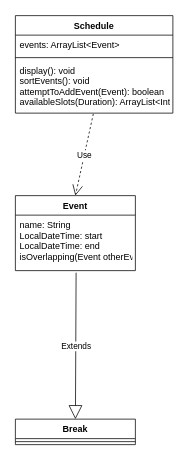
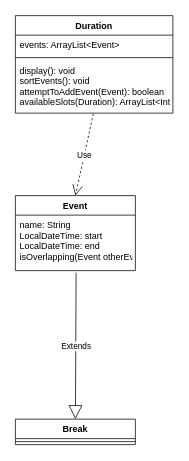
- <mxCell id="2" value="Schedule" style="swimlane;fontStyle=1;align=center;verticalAlign=top;childLayout=stackLayout;horizontal=1;startSize=26;horizontalStack=0;resizeParent=1;resizeParentMax=0;resizeLast=0;collapsible=1;marginBottom=0;" parent="1" vertex="1"><mxGeometry x="20" y="20" width="210" height="130" as="geometry" /></mxCell>
+ <mxCell id="2" value="Duration" style="swimlane;fontStyle=1;align=center;verticalAlign=top;childLayout=stackLayout;horizontal=1;startSize=26;horizontalStack=0;resizeParent=1;resizeParentMax=0;resizeLast=0;collapsible=1;marginBottom=0;" parent="1" vertex="1"><mxGeometry x="20" y="20" width="210" height="130" as="geometry" /></mxCell>
